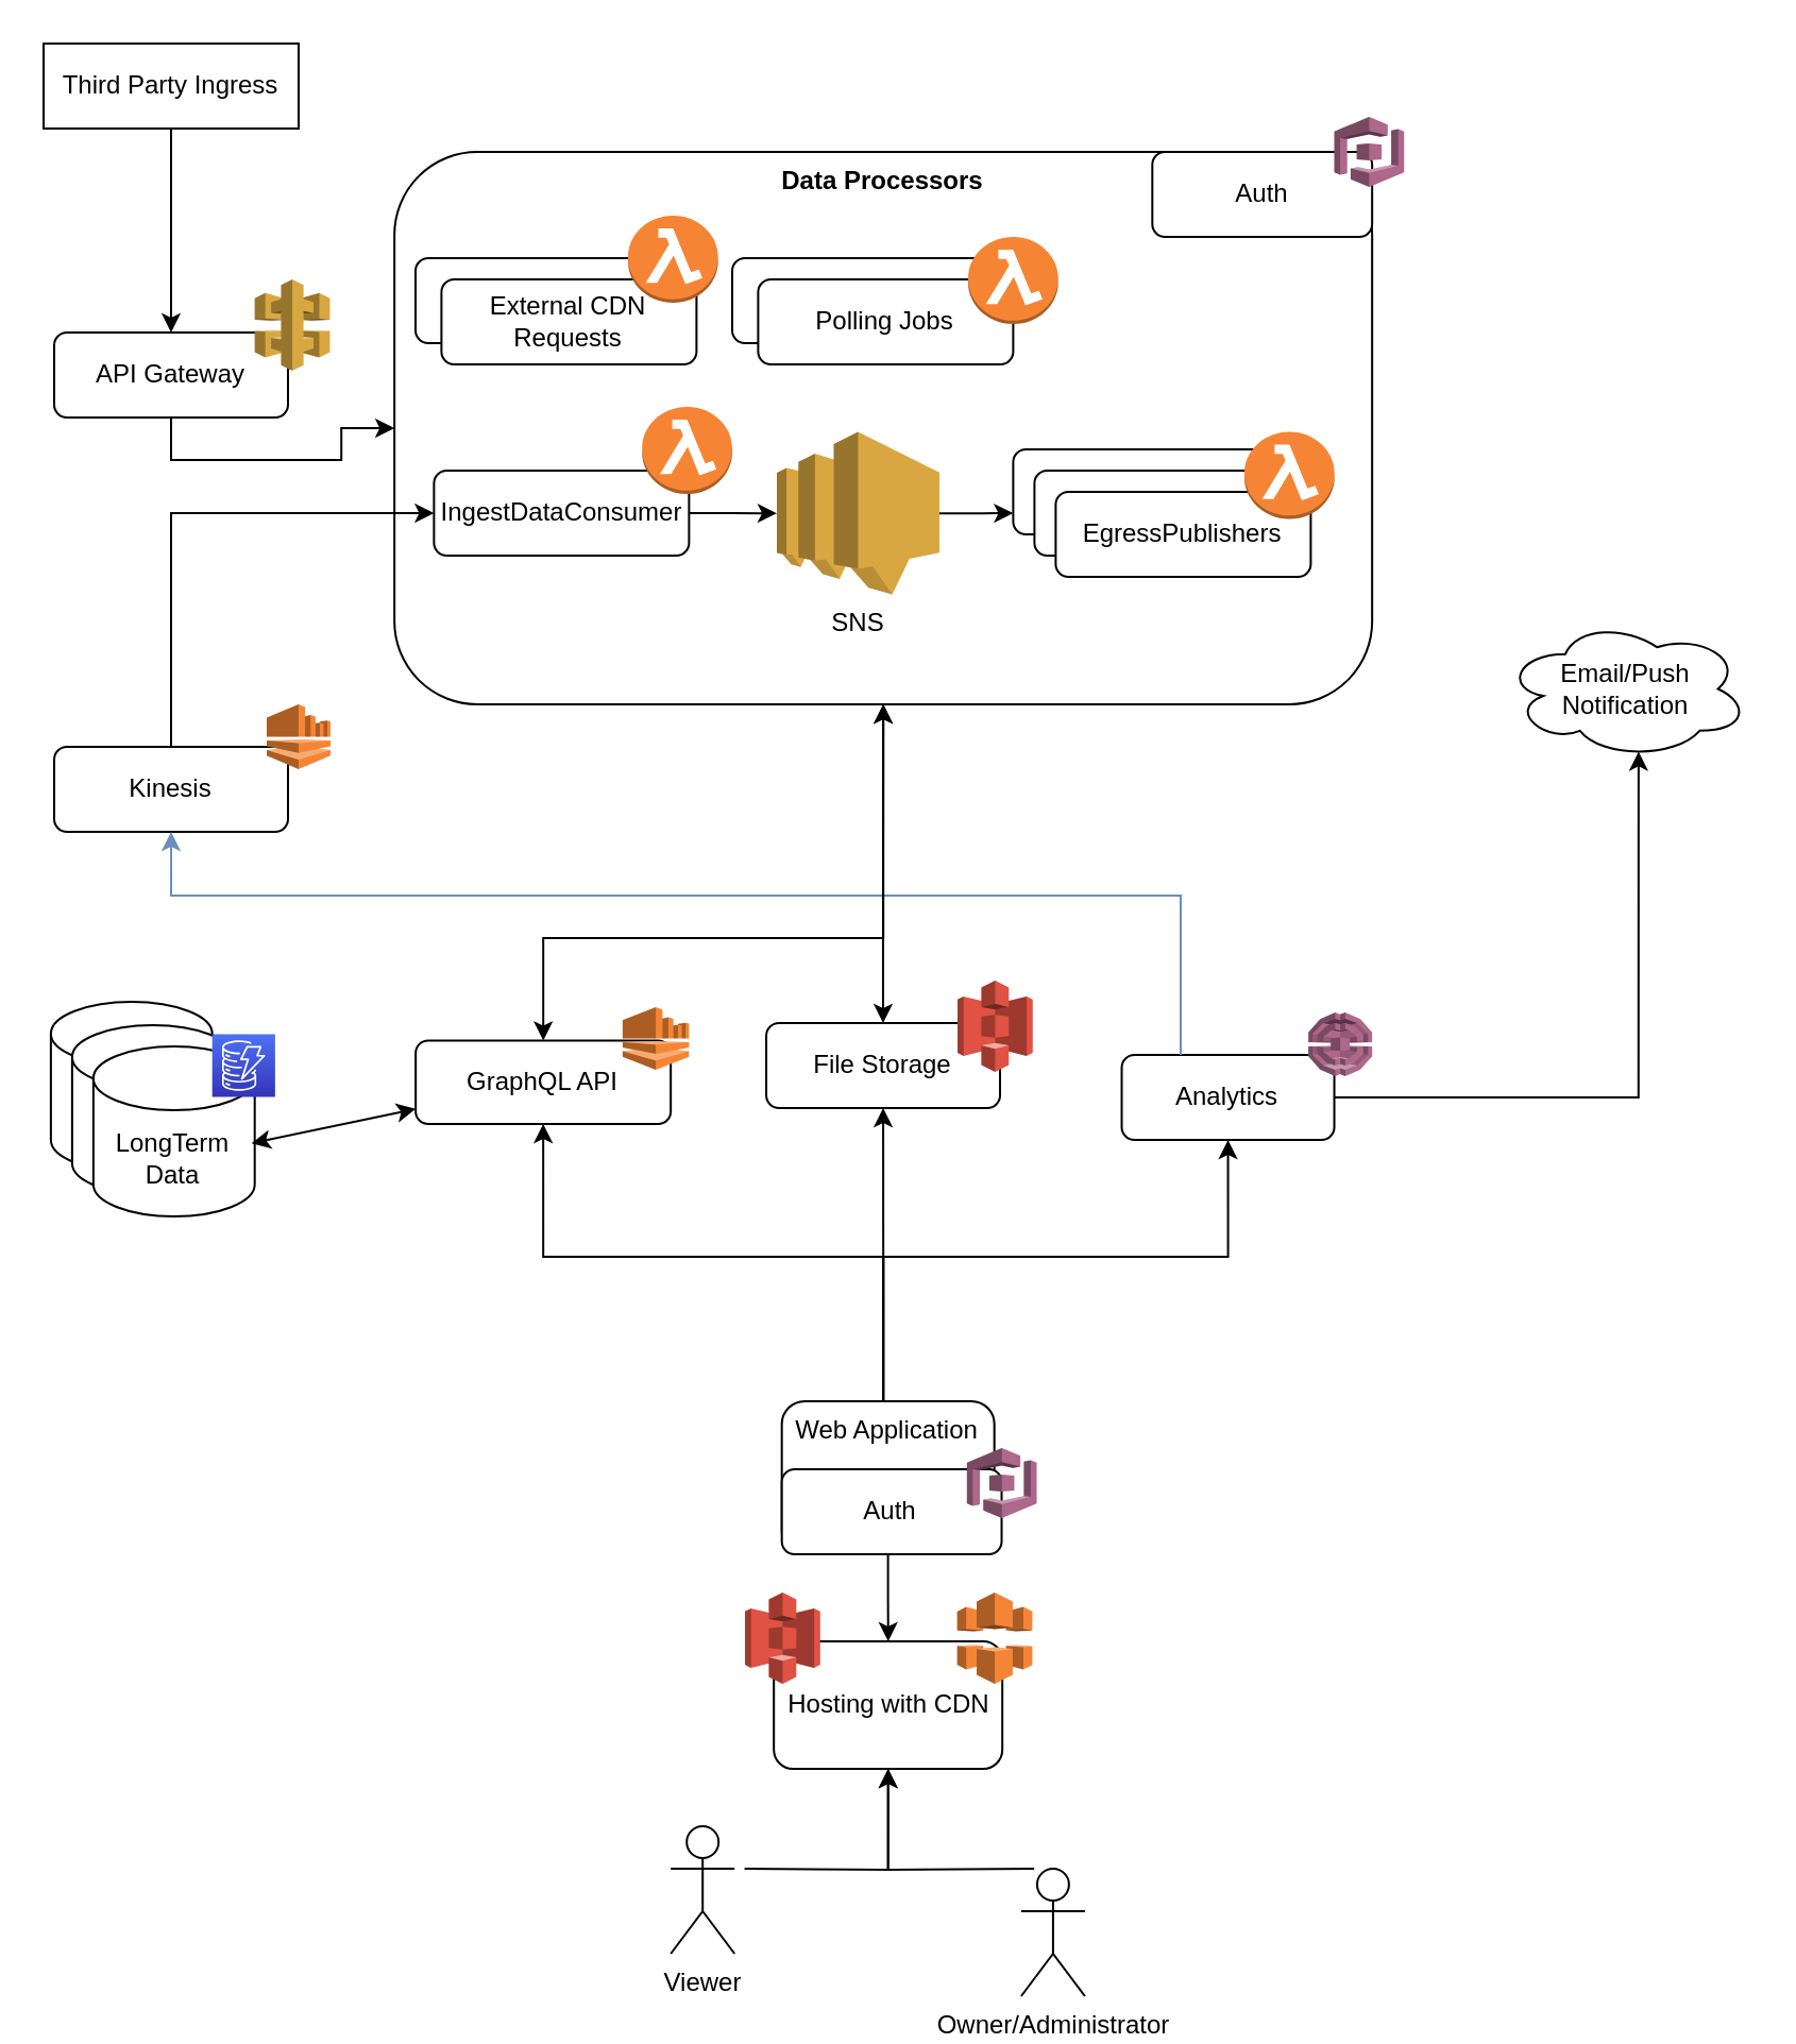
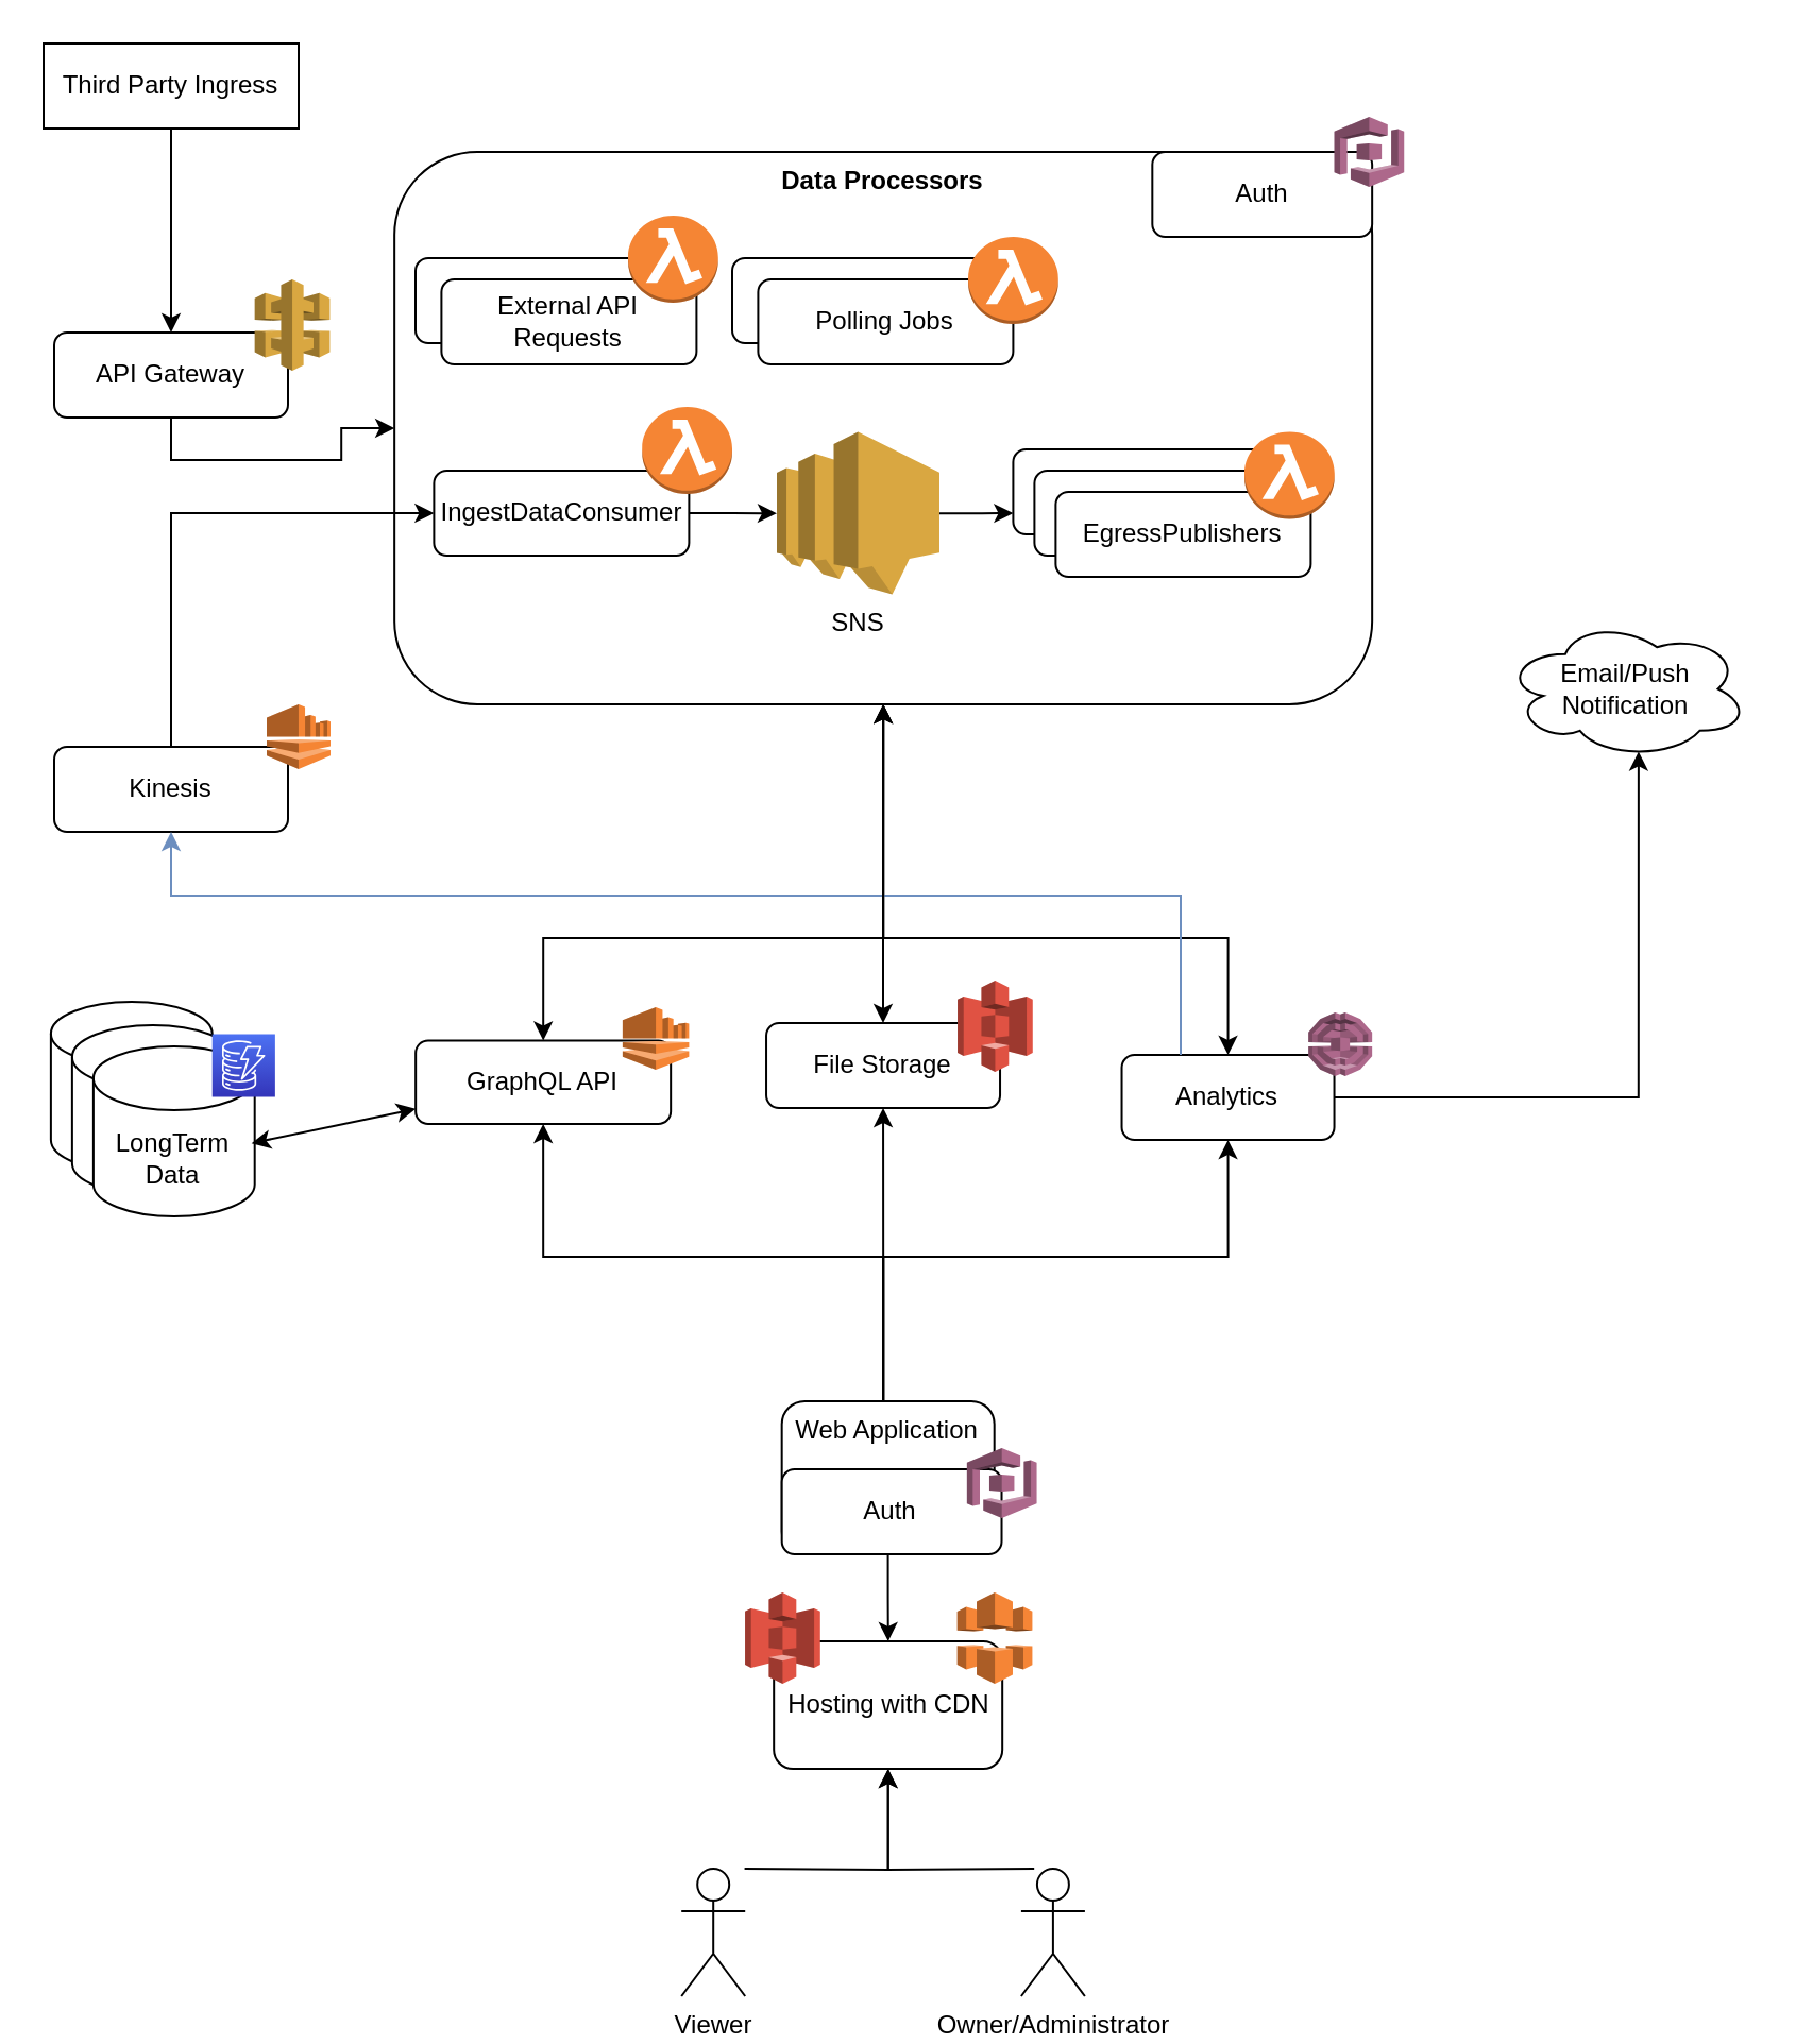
- <mxCell id="71" value="External CDN Requests" style="rounded=1;whiteSpace=wrap;html=1;" vertex="1" parent="69"><mxGeometry x="12.2" y="10" width="120" height="40" as="geometry" /></mxCell>
+ <mxCell id="71" value="External API Requests" style="rounded=1;whiteSpace=wrap;html=1;" vertex="1" parent="69"><mxGeometry x="12.2" y="10" width="120" height="40" as="geometry" /></mxCell>
+ <mxCell id="2" style="edgeStyle=orthogonalEdgeStyle;rounded=0;orthogonalLoop=1;jettySize=auto;html=1;entryX=0.5;entryY=0;entryDx=0;entryDy=0;startArrow=classic;startFill=1;" edge="1" parent="1" source="3" target="9"><mxGeometry relative="1" as="geometry"><Array as="points"><mxPoint x="415" y="441" /><mxPoint x="577" y="441" /></Array></mxGeometry></mxCell>
- <mxCell id="30" value="Viewer" style="shape=umlActor;verticalLabelPosition=bottom;verticalAlign=top;html=1;outlineConnect=0;" vertex="1" parent="28"><mxGeometry x="68.02" y="218" width="30" height="60" as="geometry" /></mxCell>
+ <mxCell id="30" value="Viewer" style="shape=umlActor;verticalLabelPosition=bottom;verticalAlign=top;html=1;outlineConnect=0;" vertex="1" parent="28"><mxGeometry x="73.02" y="238" width="30" height="60" as="geometry" /></mxCell>
